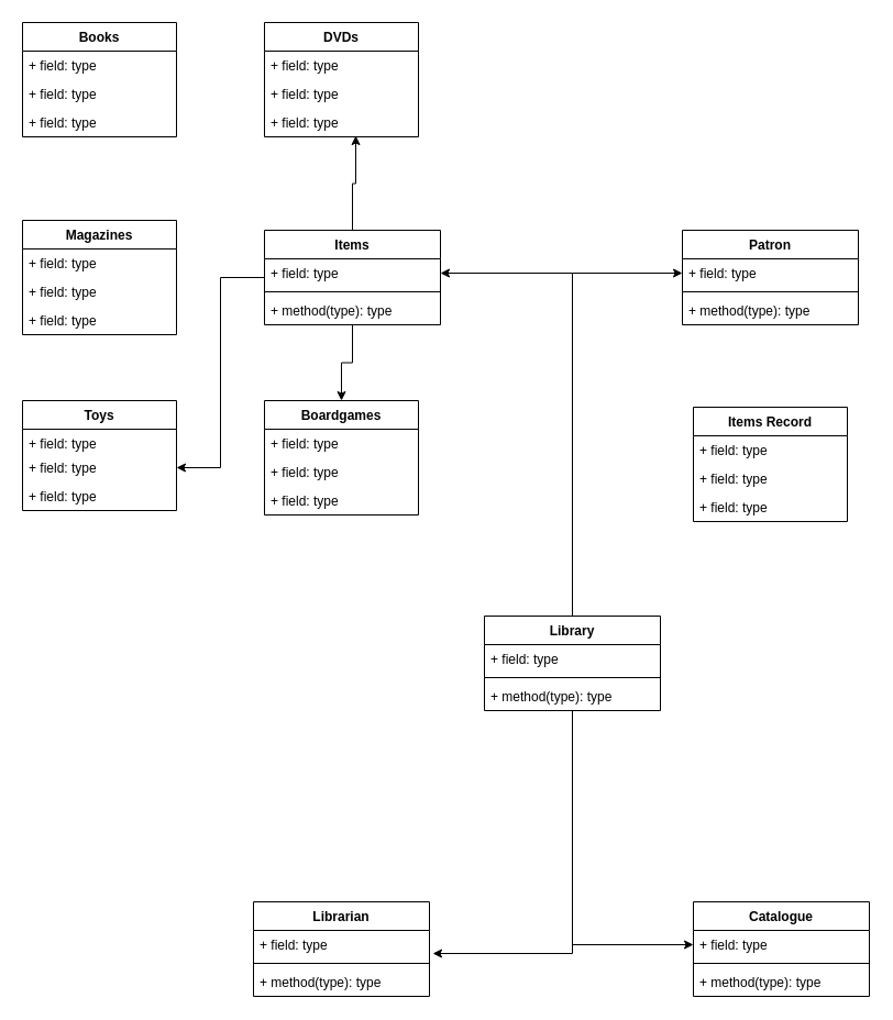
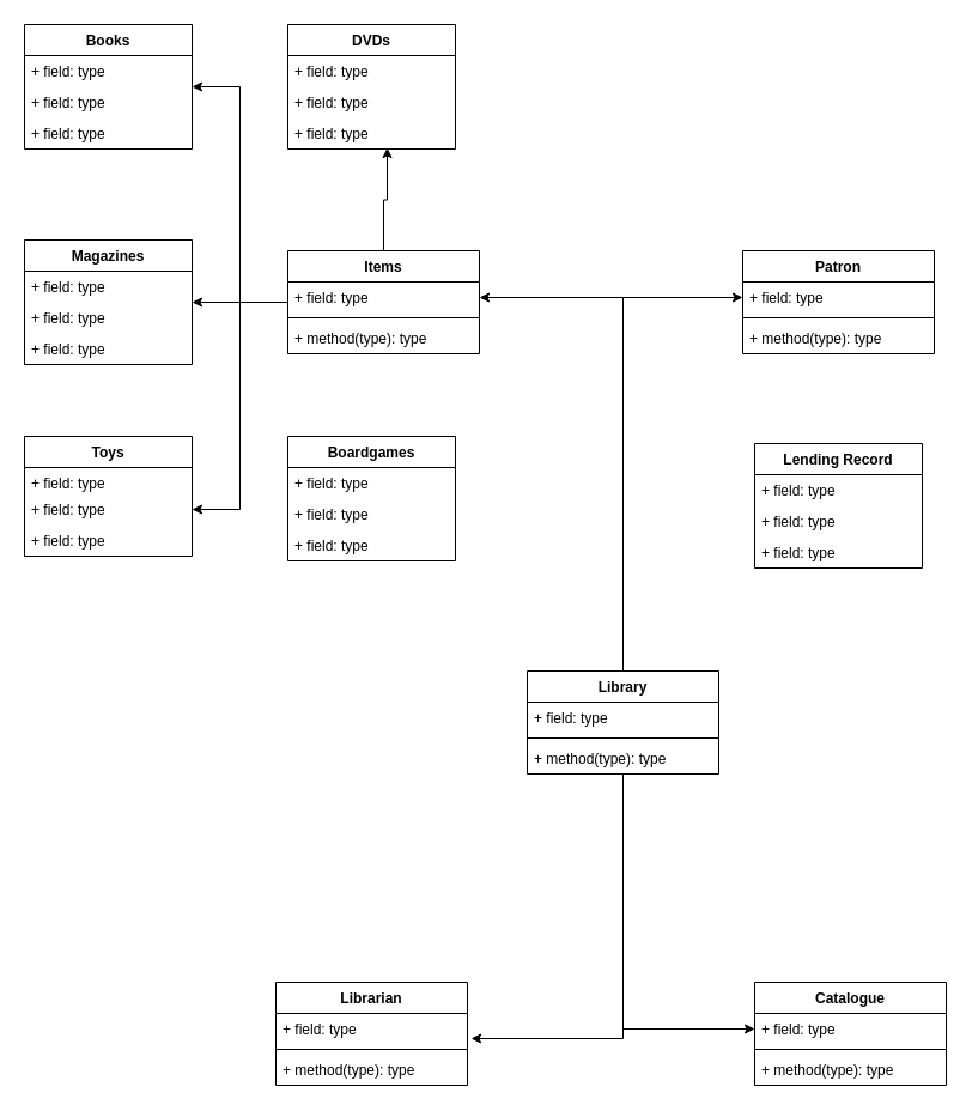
+ <mxCell id="19" style="edgeStyle=orthogonalEdgeStyle;rounded=0;orthogonalLoop=1;jettySize=auto;html=1;entryX=1;entryY=0.5;entryDx=0;entryDy=0;" edge="1" parent="1" source="23" target="14"><mxGeometry relative="1" as="geometry" /></mxCell>
+ <mxCell id="20" style="edgeStyle=orthogonalEdgeStyle;rounded=0;orthogonalLoop=1;jettySize=auto;html=1;" edge="1" parent="1" source="23" target="35"><mxGeometry relative="1" as="geometry" /></mxCell>
- <mxCell id="22" style="edgeStyle=orthogonalEdgeStyle;rounded=0;orthogonalLoop=1;jettySize=auto;html=1;" edge="1" parent="1" source="23" target="31"><mxGeometry relative="1" as="geometry" /></mxCell>
- <mxCell id="43" value="Items Record" style="swimlane;fontStyle=1;childLayout=stackLayout;horizontal=1;startSize=26;fillColor=none;horizontalStack=0;resizeParent=1;resizeParentMax=0;resizeLast=0;collapsible=1;marginBottom=0;" vertex="1" parent="1"><mxGeometry x="630" y="370" width="140" height="104" as="geometry" /></mxCell>
+ <mxCell id="43" value="Lending Record" style="swimlane;fontStyle=1;childLayout=stackLayout;horizontal=1;startSize=26;fillColor=none;horizontalStack=0;resizeParent=1;resizeParentMax=0;resizeLast=0;collapsible=1;marginBottom=0;" vertex="1" parent="1"><mxGeometry x="630" y="370" width="140" height="104" as="geometry" /></mxCell>
